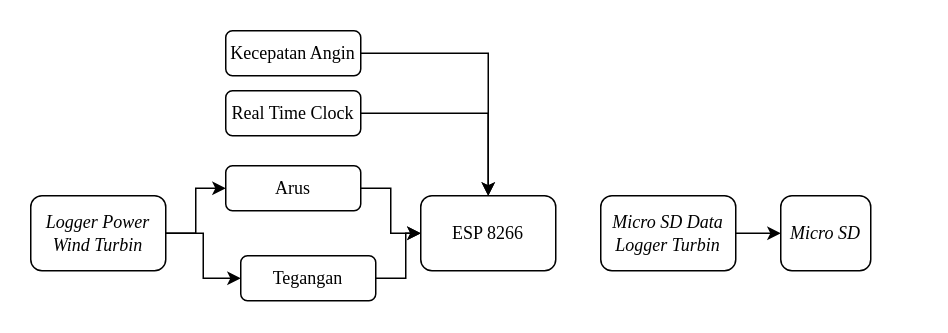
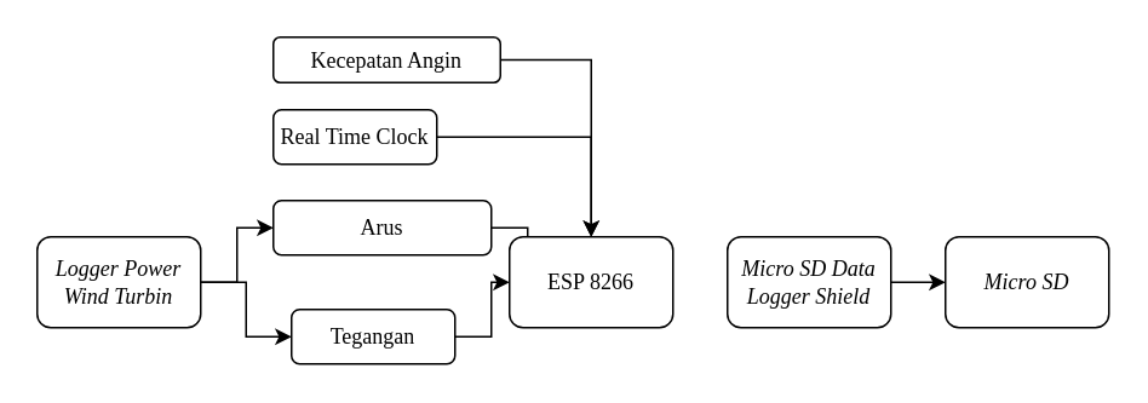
- <mxCell id="13" value="Kecepatan Angin" style="rounded=1;whiteSpace=wrap;html=1;fontFamily=Times New Roman;" vertex="1" parent="1"><mxGeometry x="150" y="20" width="90" height="30" as="geometry" /></mxCell>
+ <mxCell id="13" value="Kecepatan Angin" style="rounded=1;whiteSpace=wrap;html=1;fontFamily=Times New Roman;" vertex="1" parent="1"><mxGeometry x="150" y="20" width="125" height="25" as="geometry" /></mxCell>
- <mxCell id="6" value="Arus" style="rounded=1;whiteSpace=wrap;html=1;fontFamily=Times New Roman;" vertex="1" parent="1"><mxGeometry x="150" y="110" width="90" height="30" as="geometry" /></mxCell>
+ <mxCell id="6" value="Arus" style="rounded=1;whiteSpace=wrap;html=1;fontFamily=Times New Roman;" vertex="1" parent="1"><mxGeometry x="150" y="110" width="120" height="30" as="geometry" /></mxCell>
- <mxCell id="15" value="&lt;i&gt;Micro SD Data Logger Turbin&lt;/i&gt;" style="rounded=1;whiteSpace=wrap;html=1;fontFamily=Times New Roman;" vertex="1" parent="1"><mxGeometry x="400" y="130" width="90" height="50" as="geometry" /></mxCell>
+ <mxCell id="15" value="&lt;i&gt;Micro SD Data Logger Shield&lt;/i&gt;" style="rounded=1;whiteSpace=wrap;html=1;fontFamily=Times New Roman;" vertex="1" parent="1"><mxGeometry x="400" y="130" width="90" height="50" as="geometry" /></mxCell>
- <mxCell id="16" value="&lt;i&gt;Micro SD&lt;/i&gt;" style="rounded=1;whiteSpace=wrap;html=1;fontFamily=Times New Roman;" vertex="1" parent="1"><mxGeometry x="520" y="130" width="60" height="50" as="geometry" /></mxCell>
+ <mxCell id="16" value="&lt;i&gt;Micro SD&lt;/i&gt;" style="rounded=1;whiteSpace=wrap;html=1;fontFamily=Times New Roman;" vertex="1" parent="1"><mxGeometry x="520" y="130" width="90" height="50" as="geometry" /></mxCell>
